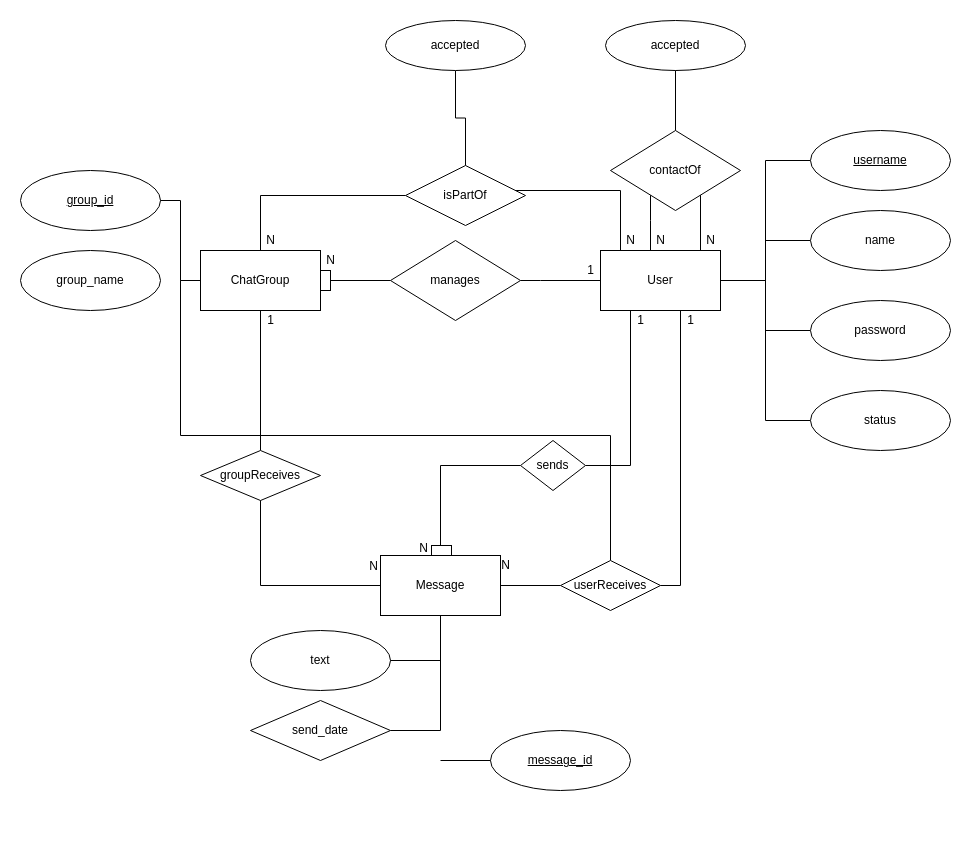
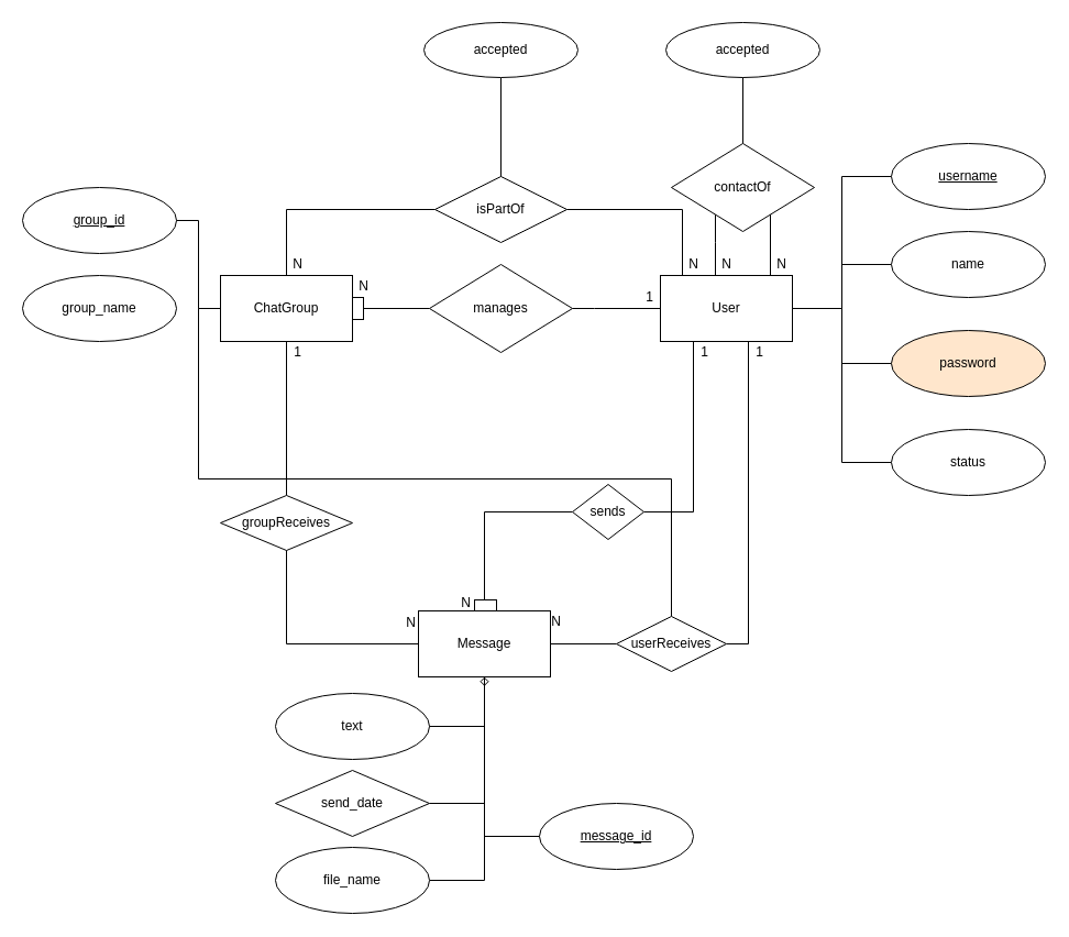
- <mxCell id="34" value="isPartOf" style="rhombus;whiteSpace=wrap;html=1;" parent="1" vertex="1"><mxGeometry x="405" y="165" width="120" height="60" as="geometry" /></mxCell>
+ <mxCell id="34" value="isPartOf" style="rhombus;whiteSpace=wrap;html=1;" parent="1" vertex="1"><mxGeometry x="395" y="160" width="120" height="60" as="geometry" /></mxCell>
- <mxCell id="15" value="password" style="ellipse;whiteSpace=wrap;html=1;" parent="1" vertex="1"><mxGeometry x="810" y="300" width="140" height="60" as="geometry" /></mxCell>
+ <mxCell id="15" value="password" style="ellipse;whiteSpace=wrap;html=1;fillColor=#ffe6cc;" parent="1" vertex="1"><mxGeometry x="810" y="300" width="140" height="60" as="geometry" /></mxCell>
- <mxCell id="11" style="edgeStyle=orthogonalEdgeStyle;rounded=0;orthogonalLoop=1;jettySize=auto;html=1;endArrow=none;endFill=0;" parent="1" source="12" target="31" edge="1"><mxGeometry relative="1" as="geometry"><Array as="points"><mxPoint x="440" y="730" /></Array></mxGeometry></mxCell>
+ <mxCell id="11" style="edgeStyle=orthogonalEdgeStyle;rounded=0;orthogonalLoop=1;jettySize=auto;html=1;endArrow=diamond;endFill=0;" parent="1" source="12" target="31" edge="1"><mxGeometry relative="1" as="geometry"><Array as="points"><mxPoint x="440" y="730" /></Array></mxGeometry></mxCell>
+ <mxCell id="18" style="edgeStyle=orthogonalEdgeStyle;rounded=0;orthogonalLoop=1;jettySize=auto;html=1;exitX=1;exitY=0.5;exitDx=0;exitDy=0;endArrow=none;endFill=0;" parent="1" source="19" target="31" edge="1"><mxGeometry relative="1" as="geometry"><Array as="points"><mxPoint x="440" y="800" /></Array></mxGeometry></mxCell>
+ <mxCell id="19" value="file_name" style="ellipse;whiteSpace=wrap;html=1;" parent="1" vertex="1"><mxGeometry x="250" y="770" width="140" height="60" as="geometry" /></mxCell>
